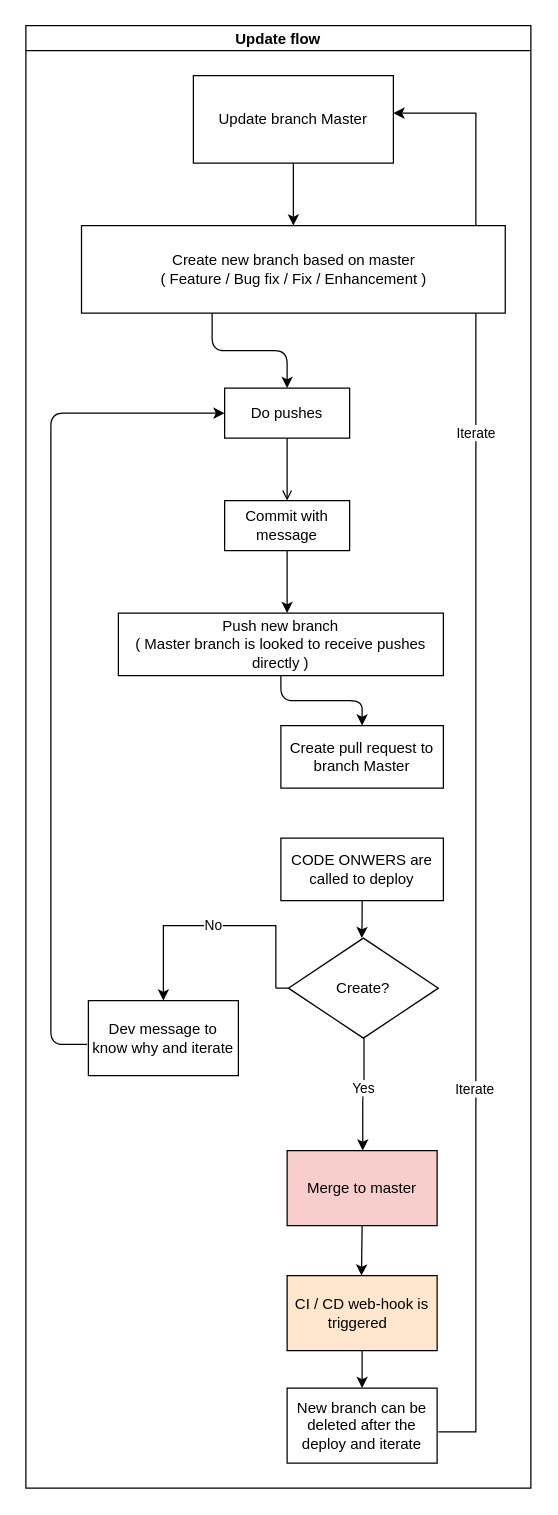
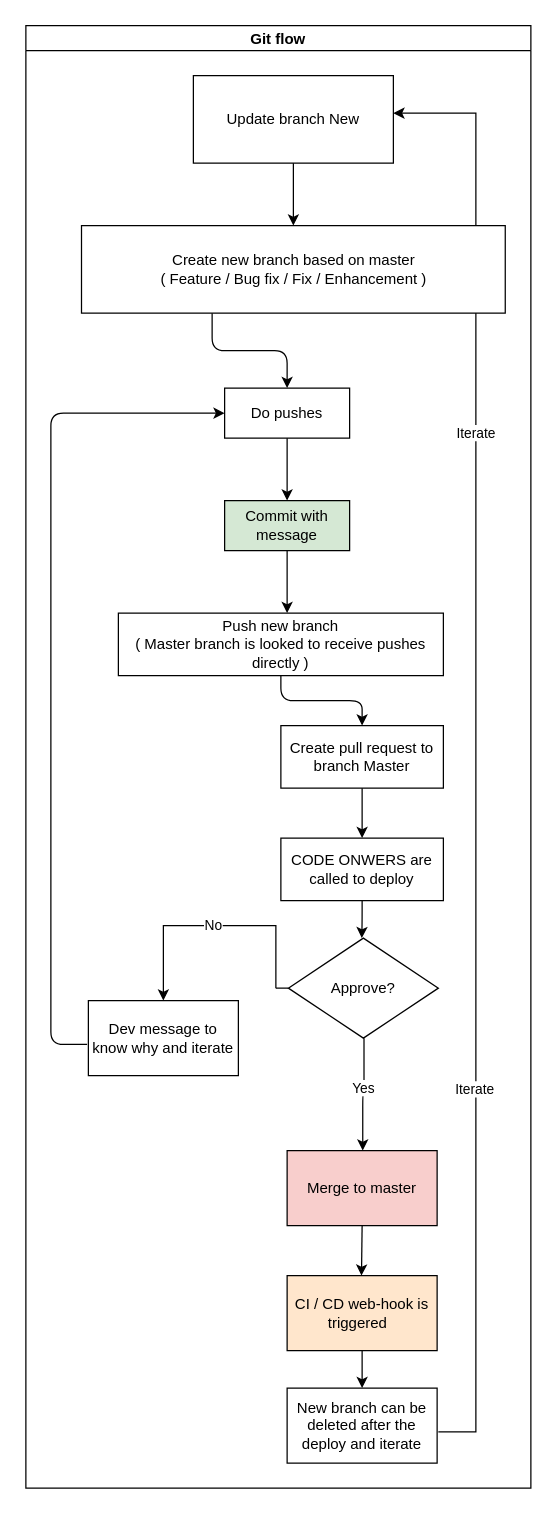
- <mxCell id="2" value="Update flow" style="swimlane;startSize=20;horizontal=1;childLayout=treeLayout;horizontalTree=0;resizable=0;containerType=tree;fontSize=12;" vertex="1" parent="1"><mxGeometry x="20" y="20" width="404" height="1170" as="geometry" /></mxCell>
+ <mxCell id="2" value="Git flow" style="swimlane;startSize=20;horizontal=1;childLayout=treeLayout;horizontalTree=0;resizable=0;containerType=tree;fontSize=12;" vertex="1" parent="1"><mxGeometry x="20" y="20" width="404" height="1170" as="geometry" /></mxCell>
- <mxCell id="3" value="Update branch Master" style="whiteSpace=wrap;html=1;" vertex="1" parent="2"><mxGeometry x="134" y="40" width="160" height="70" as="geometry" /></mxCell>
+ <mxCell id="3" value="Update branch New" style="whiteSpace=wrap;html=1;" vertex="1" parent="2"><mxGeometry x="134" y="40" width="160" height="70" as="geometry" /></mxCell>
- <mxCell id="5" value="" style="edgeStyle=elbowEdgeStyle;elbow=vertical;html=1;rounded=1;curved=0;sourcePerimeterSpacing=0;targetPerimeterSpacing=0;startSize=6;endSize=6;entryX=0.5;entryY=0;entryDx=0;entryDy=0;endArrow=open;" edge="1" target="6" source="4" parent="2"><mxGeometry relative="1" as="geometry"><mxPoint x="314" y="510" as="sourcePoint" /><mxPoint x="209" y="370" as="targetPoint" /></mxGeometry></mxCell>
+ <mxCell id="5" value="" style="edgeStyle=elbowEdgeStyle;elbow=vertical;html=1;rounded=1;curved=0;sourcePerimeterSpacing=0;targetPerimeterSpacing=0;startSize=6;endSize=6;entryX=0.5;entryY=0;entryDx=0;entryDy=0;" edge="1" target="6" source="4" parent="2"><mxGeometry relative="1" as="geometry"><mxPoint x="314" y="510" as="sourcePoint" /><mxPoint x="209" y="370" as="targetPoint" /></mxGeometry></mxCell>
- <mxCell id="6" value="Commit with message" style="whiteSpace=wrap;html=1;" vertex="1" parent="2"><mxGeometry x="159" y="380" width="100" height="40" as="geometry" /></mxCell>
+ <mxCell id="6" value="Commit with message" style="whiteSpace=wrap;html=1;fillColor=#d5e8d4;" vertex="1" parent="2"><mxGeometry x="159" y="380" width="100" height="40" as="geometry" /></mxCell>
+ <mxCell id="12" value="" style="edgeStyle=elbowEdgeStyle;elbow=vertical;html=1;rounded=1;curved=0;sourcePerimeterSpacing=0;targetPerimeterSpacing=0;startSize=6;endSize=6;" edge="1" target="13" source="11" parent="2"><mxGeometry relative="1" as="geometry"><mxPoint x="419" y="650" as="sourcePoint" /></mxGeometry></mxCell>
- <mxCell id="15" value="Create?" style="rhombus;whiteSpace=wrap;html=1;" vertex="1" parent="2"><mxGeometry x="210" y="730" width="120" height="80" as="geometry" /></mxCell>
+ <mxCell id="15" value="Approve?" style="rhombus;whiteSpace=wrap;html=1;" vertex="1" parent="2"><mxGeometry x="210" y="730" width="120" height="80" as="geometry" /></mxCell>
